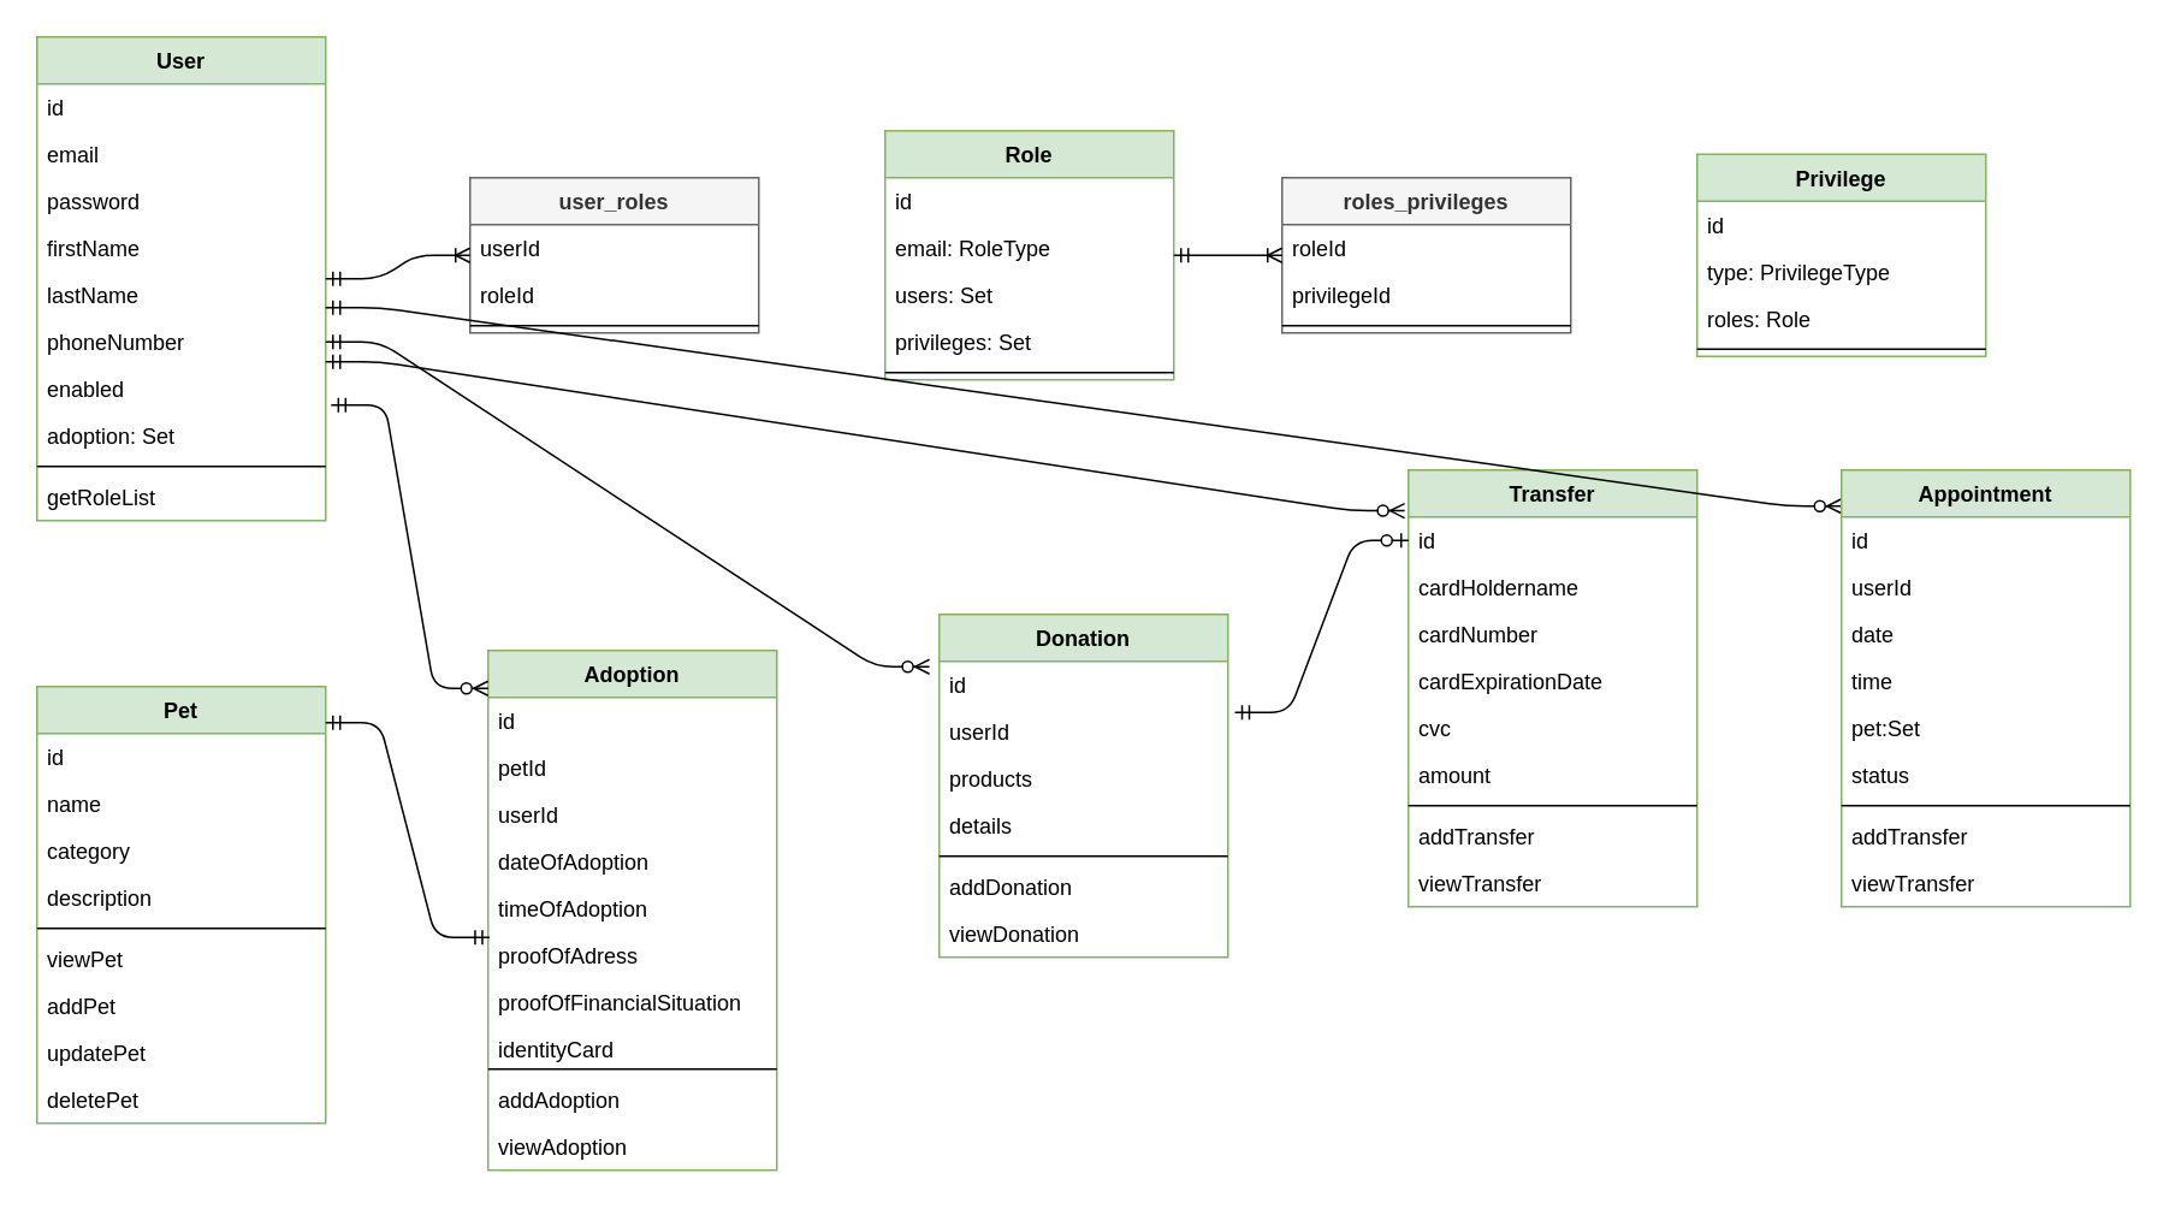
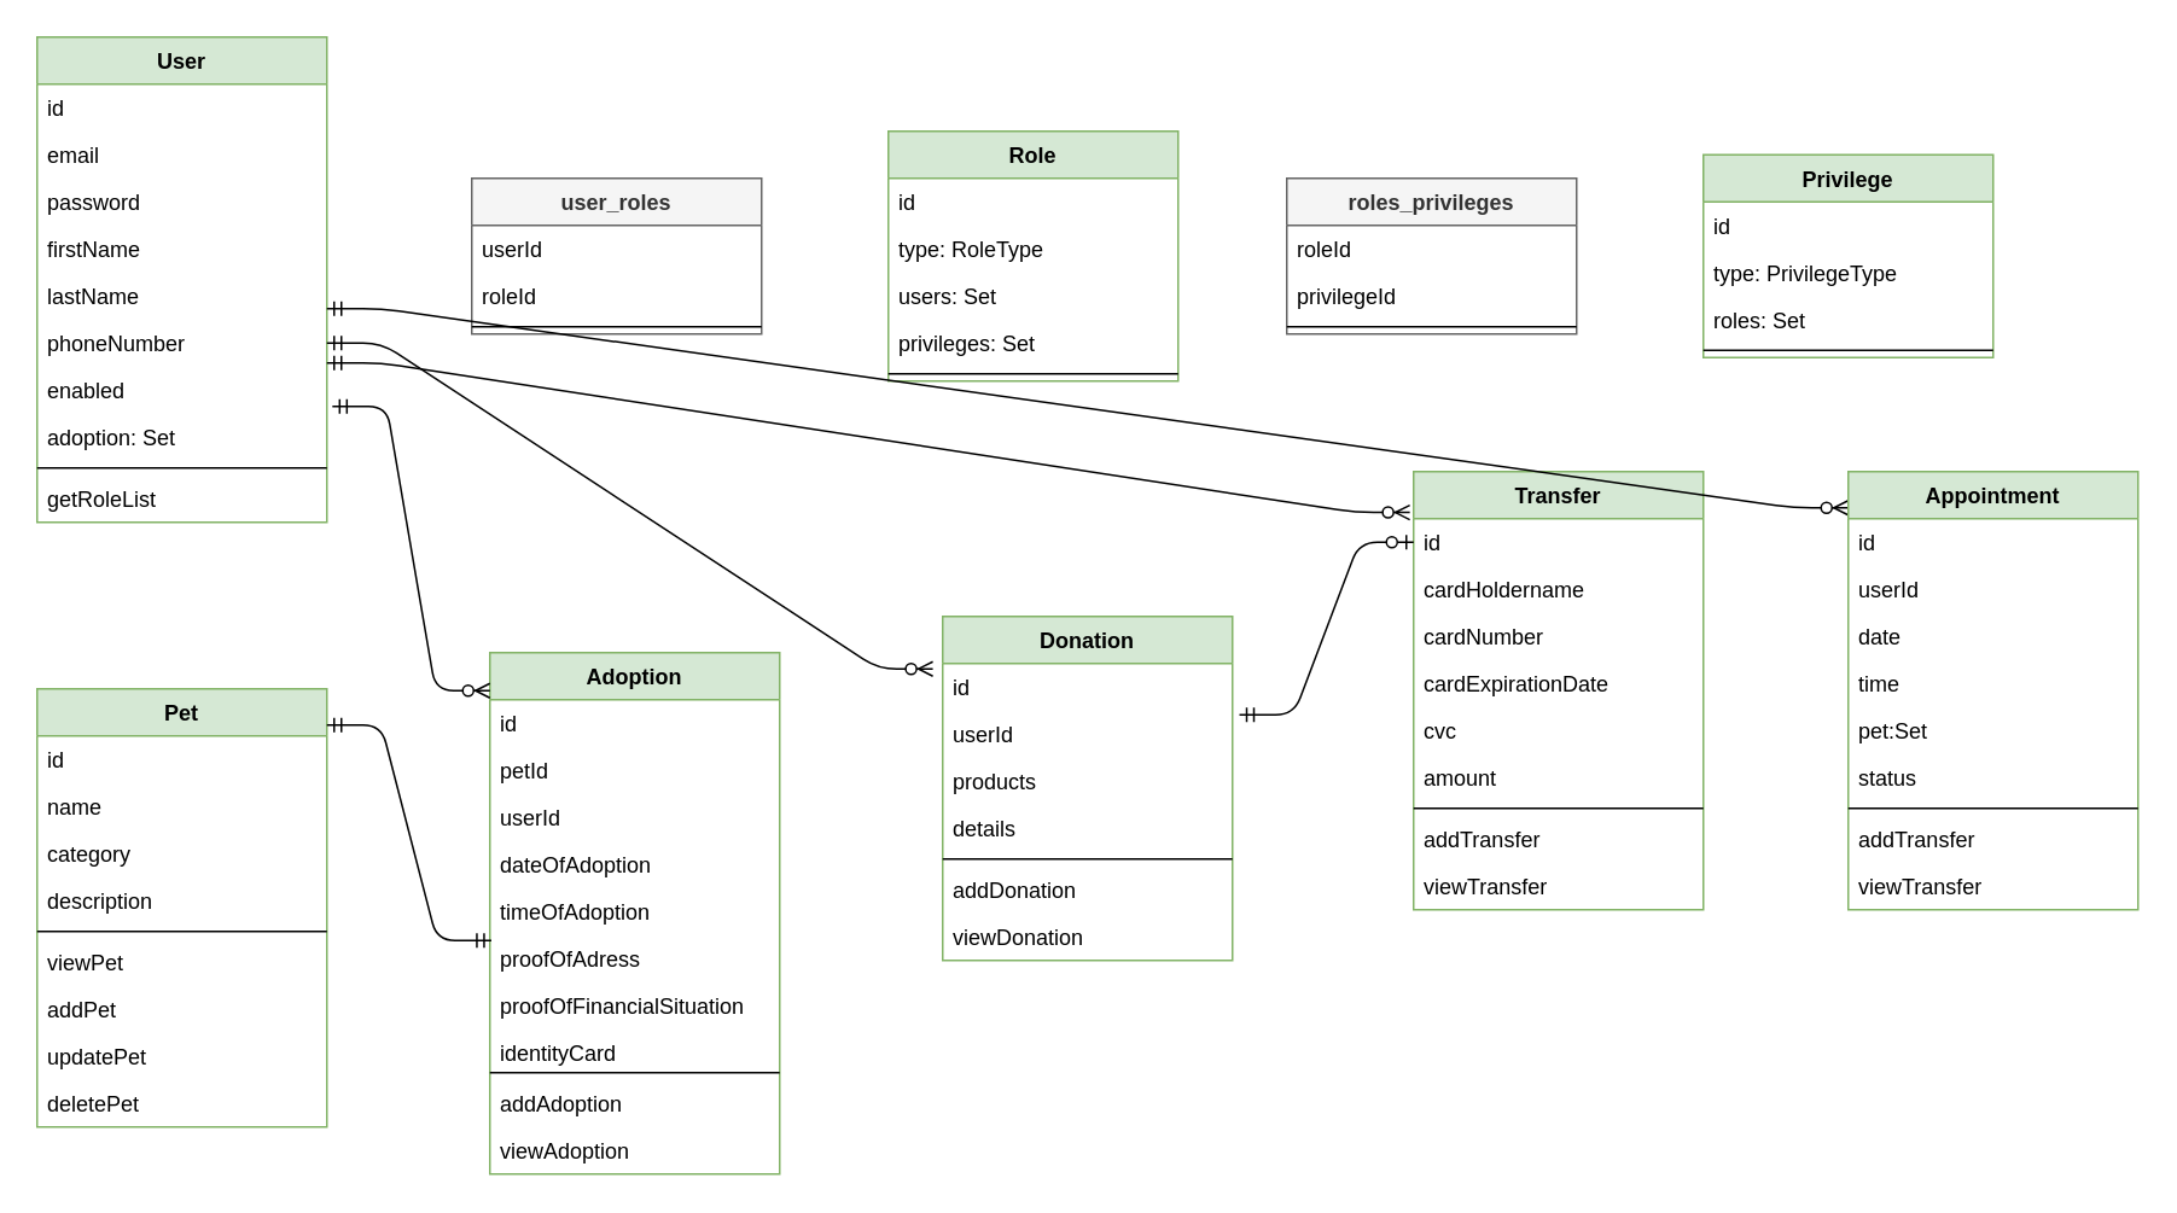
- <mxCell id="15" value="email: RoleType" style="text;strokeColor=none;fillColor=none;align=left;verticalAlign=top;spacingLeft=4;spacingRight=4;overflow=hidden;rotatable=0;points=[[0,0.5],[1,0.5]];portConstraint=eastwest;" parent="13" vertex="1"><mxGeometry y="52" width="160" height="26" as="geometry" /></mxCell>
+ <mxCell id="15" value="type: RoleType" style="text;strokeColor=none;fillColor=none;align=left;verticalAlign=top;spacingLeft=4;spacingRight=4;overflow=hidden;rotatable=0;points=[[0,0.5],[1,0.5]];portConstraint=eastwest;" parent="13" vertex="1"><mxGeometry y="52" width="160" height="26" as="geometry" /></mxCell>
- <mxCell id="33" value="" style="edgeStyle=entityRelationEdgeStyle;fontSize=12;html=1;endArrow=ERoneToMany;startArrow=ERmandOne;" parent="1" source="13" target="24" edge="1"><mxGeometry width="100" height="100" relative="1" as="geometry"><mxPoint x="580" y="324" as="sourcePoint" /><mxPoint x="650" y="285" as="targetPoint" /></mxGeometry></mxCell>
- <mxCell id="32" value="" style="edgeStyle=entityRelationEdgeStyle;fontSize=12;html=1;endArrow=ERoneToMany;startArrow=ERmandOne;" parent="1" source="2" target="28" edge="1"><mxGeometry width="100" height="100" relative="1" as="geometry"><mxPoint x="280" y="225" as="sourcePoint" /><mxPoint x="380" y="225" as="targetPoint" /></mxGeometry></mxCell>
- <mxCell id="22" value="roles: Role" style="text;strokeColor=none;fillColor=none;align=left;verticalAlign=top;spacingLeft=4;spacingRight=4;overflow=hidden;rotatable=0;points=[[0,0.5],[1,0.5]];portConstraint=eastwest;" parent="19" vertex="1"><mxGeometry y="78" width="160" height="26" as="geometry" /></mxCell>
+ <mxCell id="22" value="roles: Set" style="text;strokeColor=none;fillColor=none;align=left;verticalAlign=top;spacingLeft=4;spacingRight=4;overflow=hidden;rotatable=0;points=[[0,0.5],[1,0.5]];portConstraint=eastwest;" parent="19" vertex="1"><mxGeometry y="78" width="160" height="26" as="geometry" /></mxCell>
